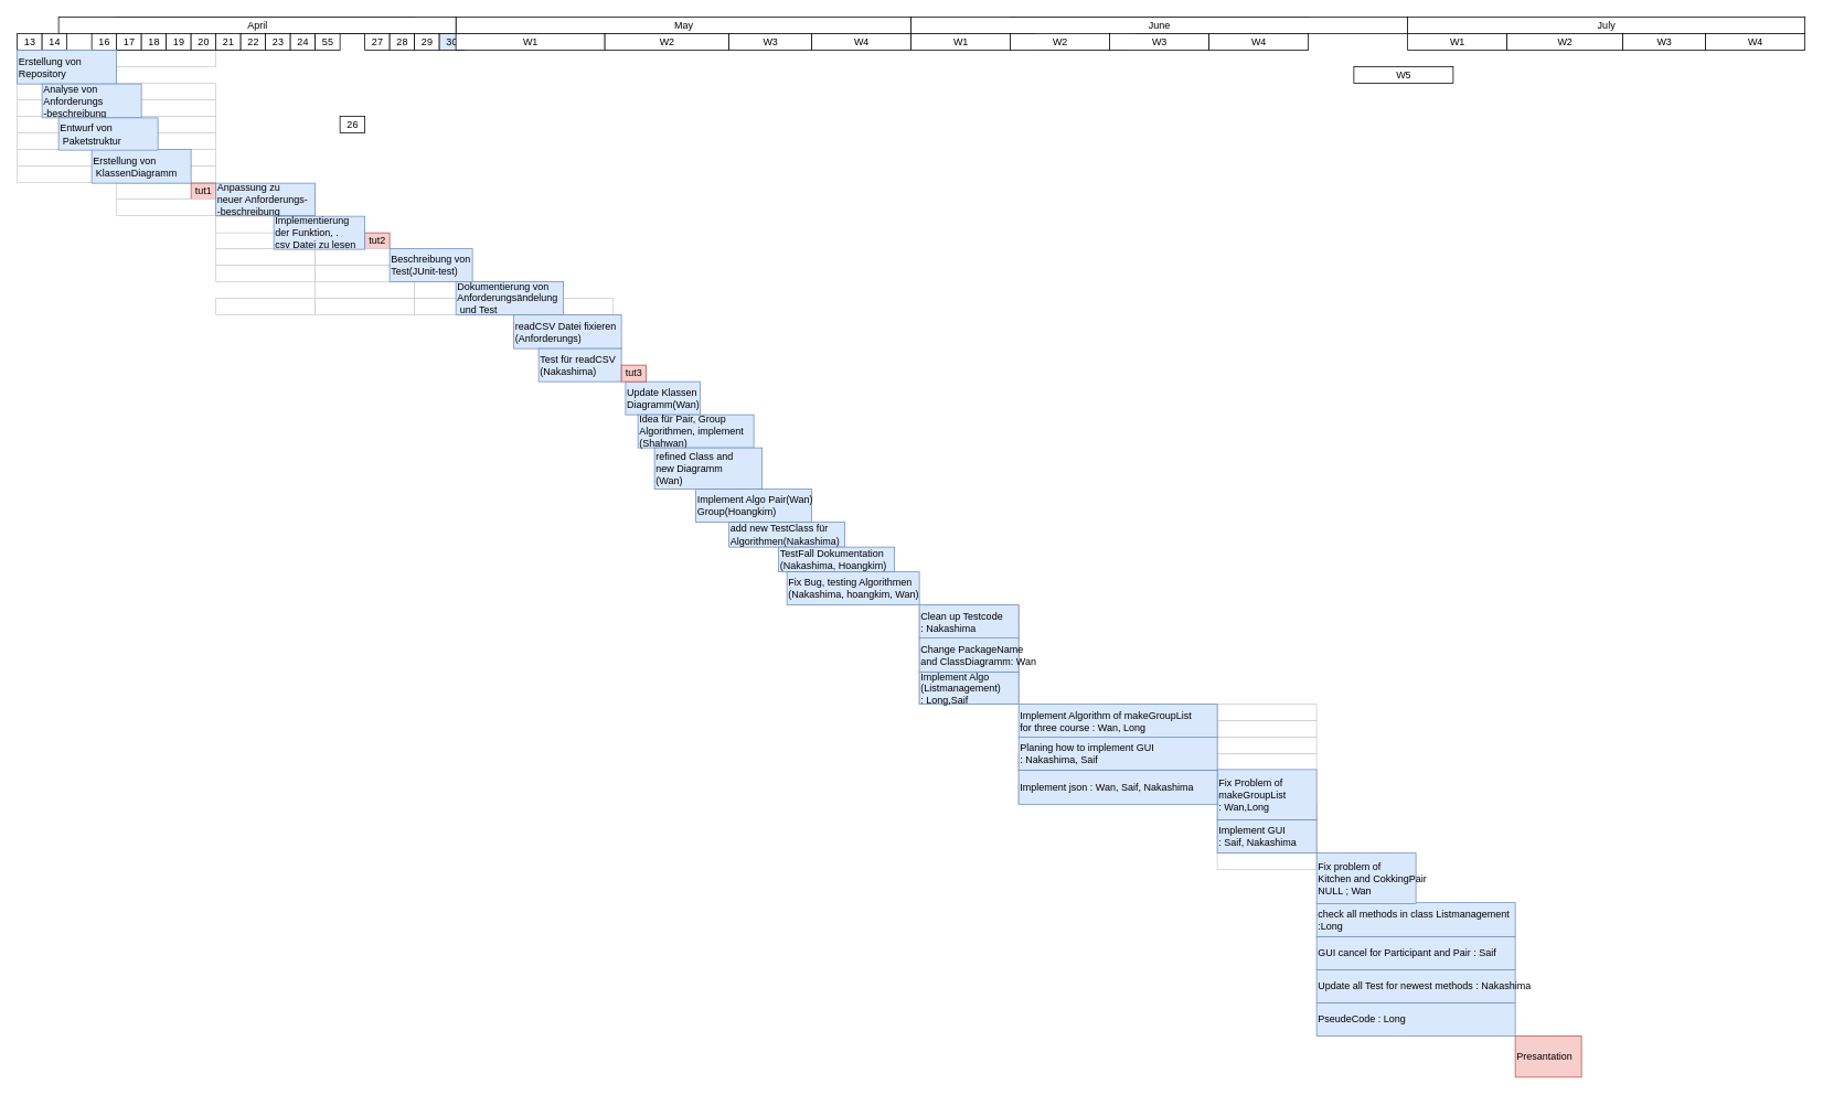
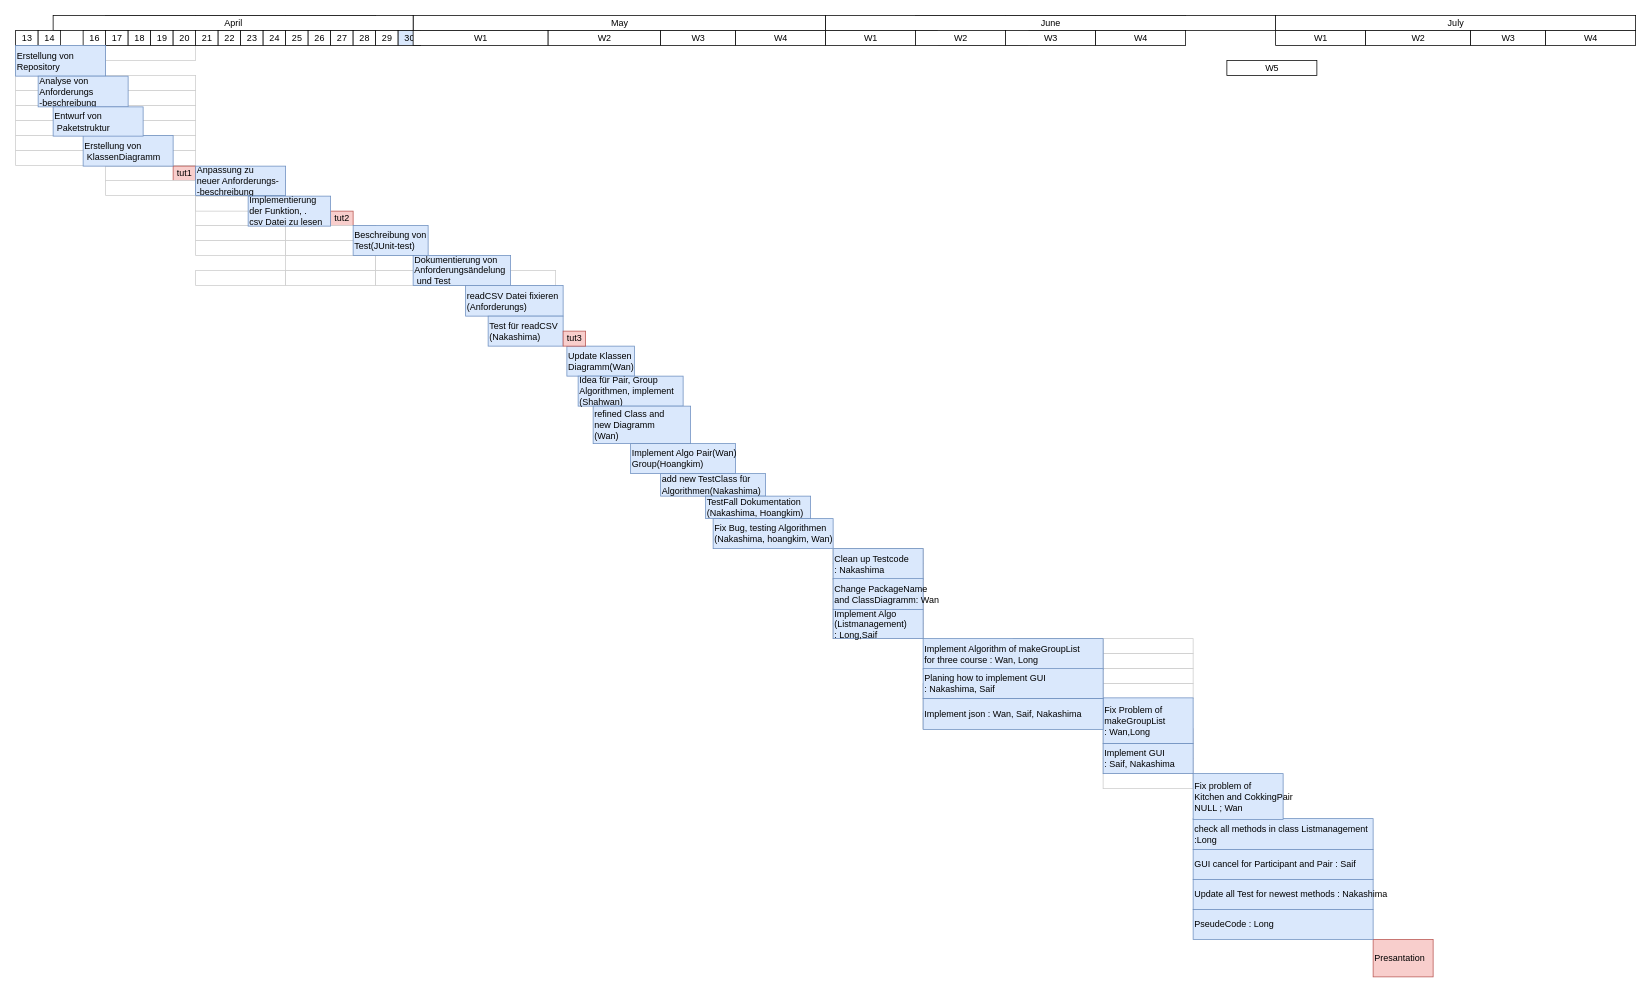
- <mxCell id="54" value="55" style="strokeWidth=1;fontStyle=0;html=1;" parent="1" vertex="1"><mxGeometry x="380" y="40" width="30" height="20" as="geometry" /></mxCell>
+ <mxCell id="54" value="25" style="strokeWidth=1;fontStyle=0;html=1;" parent="1" vertex="1"><mxGeometry x="380" y="40" width="30" height="20" as="geometry" /></mxCell>
- <mxCell id="55" value="26" style="strokeWidth=1;fontStyle=0;html=1;" parent="1" vertex="1"><mxGeometry x="410" y="140" width="30" height="20" as="geometry" /></mxCell>
+ <mxCell id="55" value="26" style="strokeWidth=1;fontStyle=0;html=1;" parent="1" vertex="1"><mxGeometry x="410" y="40" width="30" height="20" as="geometry" /></mxCell>
